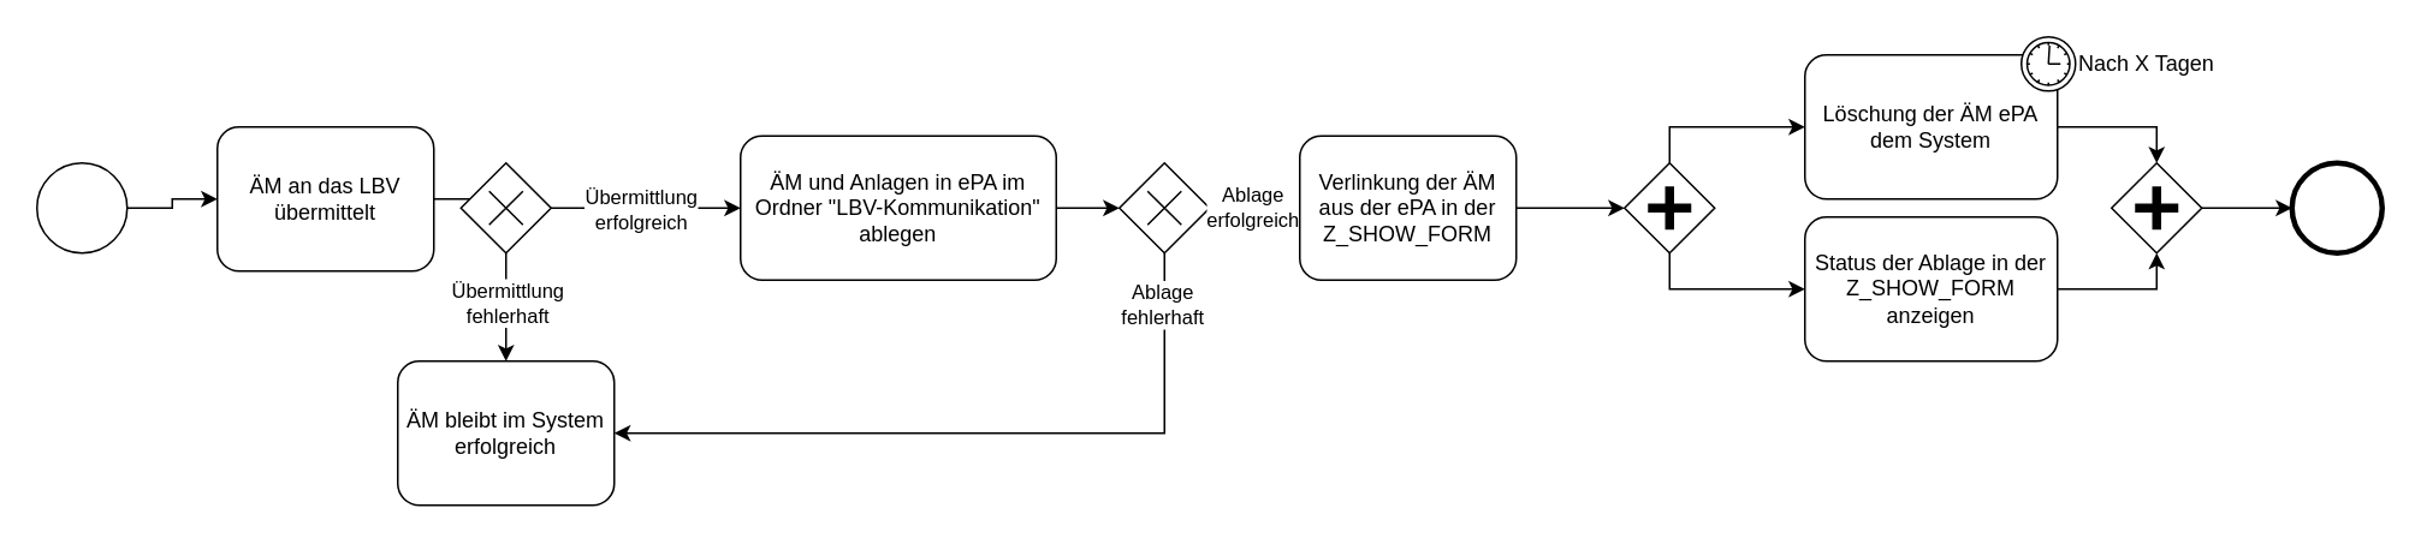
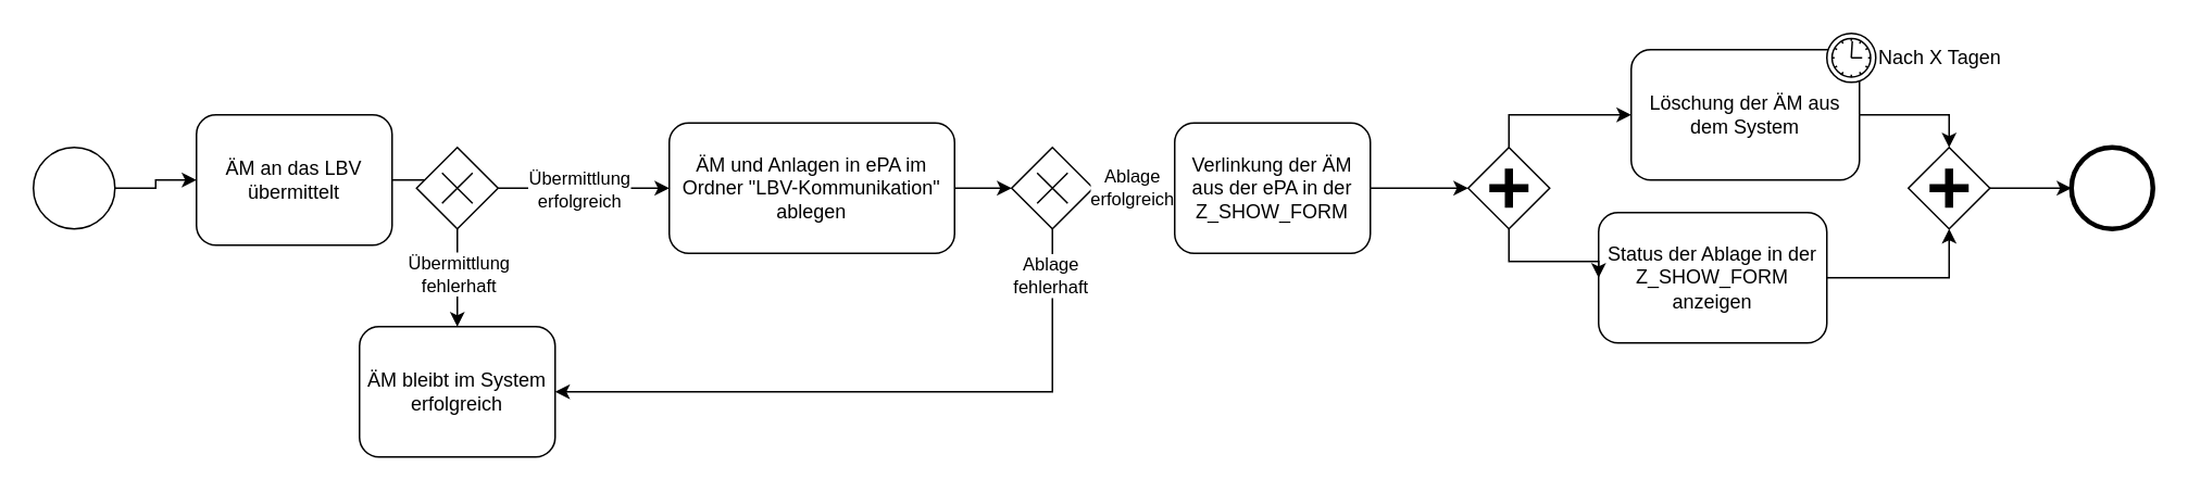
- <mxCell id="22" value="Löschung der ÄM ePA dem System" style="shape=ext;rounded=1;html=1;whiteSpace=wrap;" vertex="1" parent="1"><mxGeometry x="1000" y="30" width="140" height="80" as="geometry" /></mxCell>
+ <mxCell id="22" value="Löschung der ÄM aus dem System" style="shape=ext;rounded=1;html=1;whiteSpace=wrap;" vertex="1" parent="1"><mxGeometry x="1000" y="30" width="140" height="80" as="geometry" /></mxCell>
- <mxCell id="14" value="Status der Ablage in der Z_SHOW_FORM anzeigen" style="shape=ext;rounded=1;html=1;whiteSpace=wrap;" vertex="1" parent="1"><mxGeometry x="1000" y="120" width="140" height="80" as="geometry" /></mxCell>
+ <mxCell id="14" value="Status der Ablage in der Z_SHOW_FORM anzeigen" style="shape=ext;rounded=1;html=1;whiteSpace=wrap;" vertex="1" parent="1"><mxGeometry x="980" y="130" width="140" height="80" as="geometry" /></mxCell>
